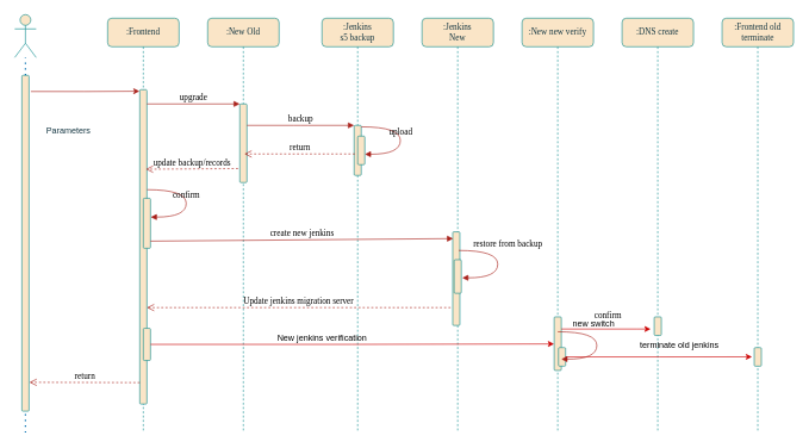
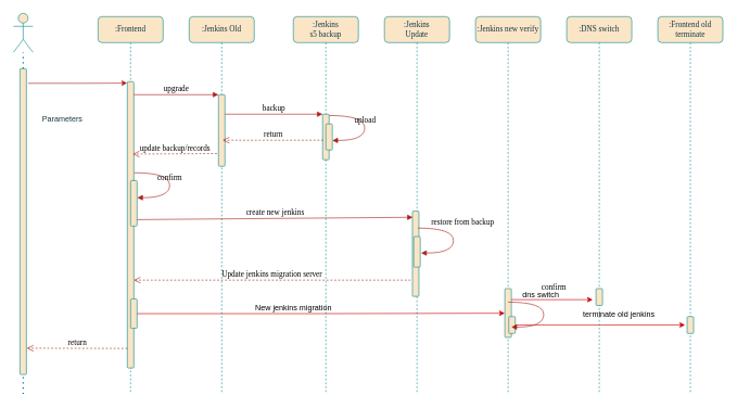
- <mxCell id="2" value=":New Old" style="shape=umlLifeline;perimeter=lifelinePerimeter;whiteSpace=wrap;html=1;container=1;collapsible=0;recursiveResize=0;outlineConnect=0;rounded=1;shadow=0;comic=0;labelBackgroundColor=none;strokeWidth=1;fontFamily=Verdana;fontSize=12;align=center;fillColor=#FAE5C7;strokeColor=#0F8B8D;fontColor=#143642;" parent="1" vertex="1"><mxGeometry x="290" y="25" width="100" height="580" as="geometry" /></mxCell>
+ <mxCell id="2" value=":Jenkins Old" style="shape=umlLifeline;perimeter=lifelinePerimeter;whiteSpace=wrap;html=1;container=1;collapsible=0;recursiveResize=0;outlineConnect=0;rounded=1;shadow=0;comic=0;labelBackgroundColor=none;strokeWidth=1;fontFamily=Verdana;fontSize=12;align=center;fillColor=#FAE5C7;strokeColor=#0F8B8D;fontColor=#143642;" parent="1" vertex="1"><mxGeometry x="290" y="25" width="100" height="580" as="geometry" /></mxCell>
- <mxCell id="7" value=":Jenkins &lt;br&gt;New" style="shape=umlLifeline;perimeter=lifelinePerimeter;whiteSpace=wrap;html=1;container=1;collapsible=0;recursiveResize=0;outlineConnect=0;rounded=1;shadow=0;comic=0;labelBackgroundColor=none;strokeWidth=1;fontFamily=Verdana;fontSize=12;align=center;fillColor=#FAE5C7;strokeColor=#0F8B8D;fontColor=#143642;" parent="1" vertex="1"><mxGeometry x="590" y="25" width="100" height="580" as="geometry" /></mxCell>
+ <mxCell id="7" value=":Jenkins &lt;br&gt;Update" style="shape=umlLifeline;perimeter=lifelinePerimeter;whiteSpace=wrap;html=1;container=1;collapsible=0;recursiveResize=0;outlineConnect=0;rounded=1;shadow=0;comic=0;labelBackgroundColor=none;strokeWidth=1;fontFamily=Verdana;fontSize=12;align=center;fillColor=#FAE5C7;strokeColor=#0F8B8D;fontColor=#143642;" parent="1" vertex="1"><mxGeometry x="590" y="25" width="100" height="580" as="geometry" /></mxCell>
- <mxCell id="11" value=":New new verify" style="shape=umlLifeline;perimeter=lifelinePerimeter;whiteSpace=wrap;html=1;container=1;collapsible=0;recursiveResize=0;outlineConnect=0;rounded=1;shadow=0;comic=0;labelBackgroundColor=none;strokeWidth=1;fontFamily=Verdana;fontSize=12;align=center;fillColor=#FAE5C7;strokeColor=#0F8B8D;fontColor=#143642;" parent="1" vertex="1"><mxGeometry x="730" y="25" width="100" height="580" as="geometry" /></mxCell>
+ <mxCell id="11" value=":Jenkins new verify" style="shape=umlLifeline;perimeter=lifelinePerimeter;whiteSpace=wrap;html=1;container=1;collapsible=0;recursiveResize=0;outlineConnect=0;rounded=1;shadow=0;comic=0;labelBackgroundColor=none;strokeWidth=1;fontFamily=Verdana;fontSize=12;align=center;fillColor=#FAE5C7;strokeColor=#0F8B8D;fontColor=#143642;" parent="1" vertex="1"><mxGeometry x="730" y="25" width="100" height="580" as="geometry" /></mxCell>
- <mxCell id="14" value=":DNS create" style="shape=umlLifeline;perimeter=lifelinePerimeter;whiteSpace=wrap;html=1;container=1;collapsible=0;recursiveResize=0;outlineConnect=0;rounded=1;shadow=0;comic=0;labelBackgroundColor=none;strokeWidth=1;fontFamily=Verdana;fontSize=12;align=center;fillColor=#FAE5C7;strokeColor=#0F8B8D;fontColor=#143642;" parent="1" vertex="1"><mxGeometry x="870" y="25" width="100" height="580" as="geometry" /></mxCell>
+ <mxCell id="14" value=":DNS switch" style="shape=umlLifeline;perimeter=lifelinePerimeter;whiteSpace=wrap;html=1;container=1;collapsible=0;recursiveResize=0;outlineConnect=0;rounded=1;shadow=0;comic=0;labelBackgroundColor=none;strokeWidth=1;fontFamily=Verdana;fontSize=12;align=center;fillColor=#FAE5C7;strokeColor=#0F8B8D;fontColor=#143642;" parent="1" vertex="1"><mxGeometry x="870" y="25" width="100" height="580" as="geometry" /></mxCell>
- <mxCell id="43" value="new switch" style="text;html=1;align=center;verticalAlign=middle;resizable=0;points=[];autosize=1;strokeColor=none;fillColor=none;" vertex="1" parent="1"><mxGeometry x="790" y="438" width="80" height="30" as="geometry" /></mxCell>
+ <mxCell id="43" value="dns switch" style="text;html=1;align=center;verticalAlign=middle;resizable=0;points=[];autosize=1;strokeColor=none;fillColor=none;" vertex="1" parent="1"><mxGeometry x="790" y="438" width="80" height="30" as="geometry" /></mxCell>
- <mxCell id="37" value="New jenkins verification" style="text;html=1;align=center;verticalAlign=middle;resizable=0;points=[];autosize=1;strokeColor=none;fillColor=none;" vertex="1" parent="1"><mxGeometry x="375" y="458" width="150" height="30" as="geometry" /></mxCell>
+ <mxCell id="37" value="New jenkins migration" style="text;html=1;align=center;verticalAlign=middle;resizable=0;points=[];autosize=1;strokeColor=none;fillColor=none;" vertex="1" parent="1"><mxGeometry x="375" y="458" width="150" height="30" as="geometry" /></mxCell>
